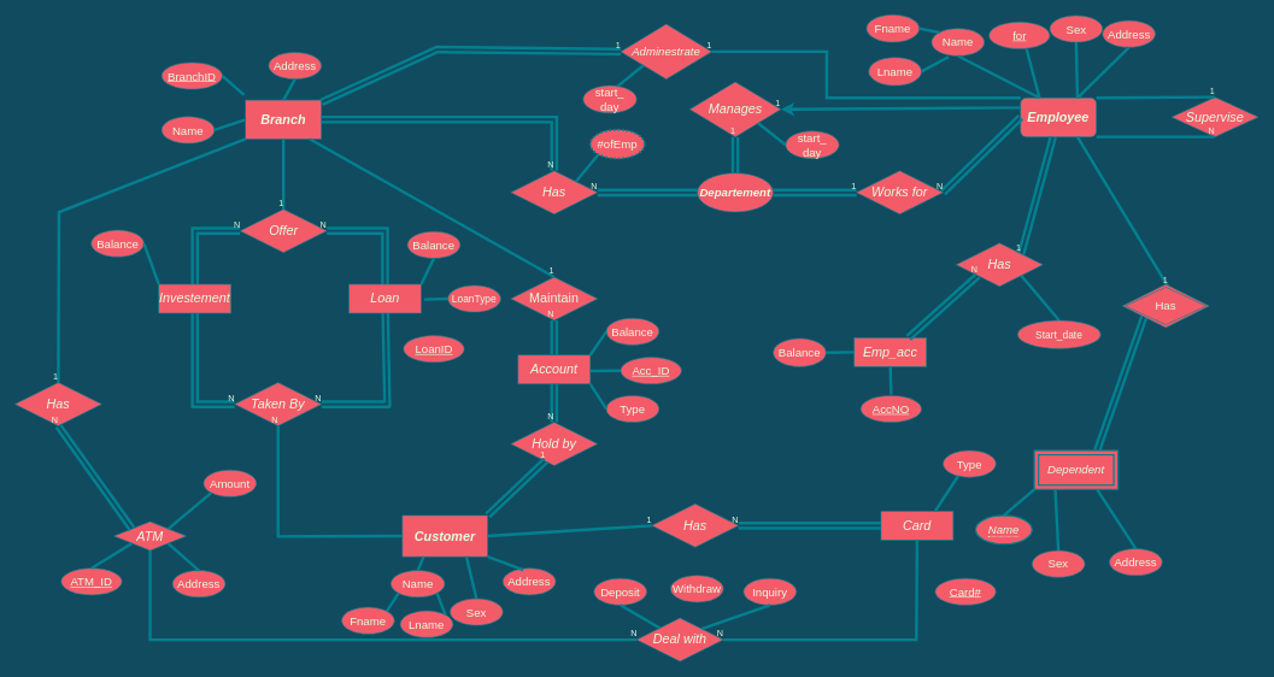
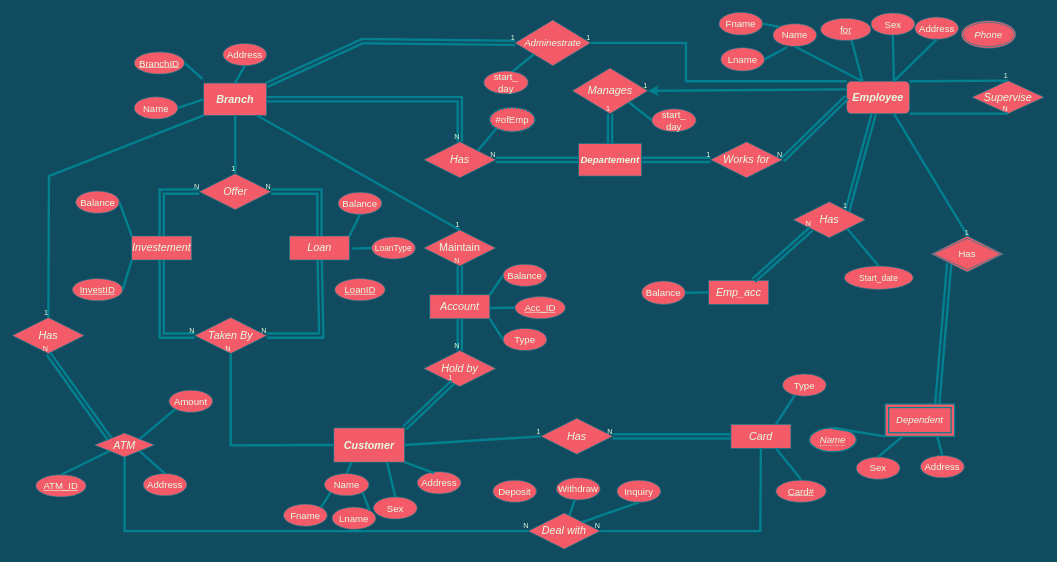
+ <mxCell id="138" value="&lt;font style=&quot;font-size: 16px&quot;&gt;&lt;i&gt;Phone&lt;/i&gt;&lt;/font&gt;" style="ellipse;shape=doubleEllipse;margin=3;whiteSpace=wrap;html=1;align=center;rounded=0;sketch=0;strokeColor=#028090;fillColor=#F45B69;fontColor=#E4FDE1;strokeWidth=1;perimeterSpacing=0;" parent="1" vertex="1"><mxGeometry x="1602" y="34" width="91" height="46" as="geometry" /></mxCell>
- <mxCell id="3" value="&lt;h3&gt;&lt;font size=&quot;1&quot;&gt;&lt;i style=&quot;font-size: 16px&quot;&gt;Departement&lt;/i&gt;&lt;/font&gt;&lt;/h3&gt;" style="ellipse;whiteSpace=wrap;html=1;align=center;sketch=0;strokeColor=#028090;fillColor=#F45B69;fontColor=#E4FDE1;" parent="1" vertex="1"><mxGeometry x="964" y="239" width="105" height="54" as="geometry" /></mxCell>
+ <mxCell id="3" value="&lt;h3&gt;&lt;font size=&quot;1&quot;&gt;&lt;i style=&quot;font-size: 16px&quot;&gt;Departement&lt;/i&gt;&lt;/font&gt;&lt;/h3&gt;" style="whiteSpace=wrap;html=1;align=center;rounded=0;sketch=0;strokeColor=#028090;fillColor=#F45B69;fontColor=#E4FDE1;" parent="1" vertex="1"><mxGeometry x="964" y="239" width="105" height="54" as="geometry" /></mxCell>
+ <mxCell id="76" value="" style="endArrow=none;html=1;rounded=0;shadow=0;strokeColor=#028090;strokeWidth=4;fillColor=#F45B69;fontSize=14;fontColor=#E4FDE1;entryX=1;entryY=0.5;entryDx=0;entryDy=0;exitX=0;exitY=1;exitDx=0;exitDy=0;labelBackgroundColor=#114B5F;" parent="1" source="22" target="74" edge="1"><mxGeometry relative="1" as="geometry"><mxPoint x="359" y="185" as="sourcePoint" /><mxPoint x="316" y="199.5" as="targetPoint" /></mxGeometry></mxCell>
+ <mxCell id="74" value="&lt;font style=&quot;font-size: 16px&quot;&gt;InvestID&lt;/font&gt;" style="ellipse;whiteSpace=wrap;html=1;align=center;fontStyle=4;rounded=0;sketch=0;strokeColor=#028090;fillColor=#F45B69;fontSize=14;fontColor=#E4FDE1;" parent="1" vertex="1"><mxGeometry x="120" y="464" width="84" height="37" as="geometry" /></mxCell>
- <mxCell id="126" value="" style="endArrow=none;html=1;rounded=0;strokeColor=#028090;strokeWidth=4;fillColor=#F45B69;fontColor=#E4FDE1;entryX=0.5;entryY=0;entryDx=0;entryDy=0;exitX=0.5;exitY=1;exitDx=0;exitDy=0;labelBackgroundColor=#114B5F;" parent="1" source="100" target="125" edge="1"><mxGeometry relative="1" as="geometry"><mxPoint x="1058" y="486" as="sourcePoint" /><mxPoint x="1218" y="486" as="targetPoint" /></mxGeometry></mxCell>
- <mxCell id="125" value="&lt;font style=&quot;font-size: 16px&quot;&gt;AccNO&lt;/font&gt;" style="ellipse;whiteSpace=wrap;html=1;align=center;fontStyle=4;rounded=0;sketch=0;strokeColor=#028090;fillColor=#F45B69;fontSize=14;fontColor=#E4FDE1;strokeWidth=1;perimeterSpacing=1;" parent="1" vertex="1"><mxGeometry x="1190" y="547" width="84" height="37" as="geometry" /></mxCell>
- <mxCell id="104" value="&lt;i&gt;&lt;font style=&quot;font-size: 16px&quot;&gt;Dependent&lt;/font&gt;&lt;/i&gt;" style="shape=ext;margin=3;double=1;whiteSpace=wrap;html=1;align=center;rounded=0;sketch=0;strokeColor=#028090;fillColor=#F45B69;fontColor=#E4FDE1;strokeWidth=2;perimeterSpacing=0;" parent="1" vertex="1"><mxGeometry x="1430" y="623" width="116" height="54" as="geometry" /></mxCell>
+ <mxCell id="104" value="&lt;i&gt;&lt;font style=&quot;font-size: 16px&quot;&gt;Dependent&lt;/font&gt;&lt;/i&gt;" style="shape=ext;margin=3;double=1;whiteSpace=wrap;html=1;align=center;rounded=0;sketch=0;strokeColor=#028090;fillColor=#F45B69;fontColor=#E4FDE1;strokeWidth=2;perimeterSpacing=0;" parent="1" vertex="1"><mxGeometry x="1475" y="673" width="116" height="54" as="geometry" /></mxCell>
+ <mxCell id="130" value="" style="endArrow=none;html=1;rounded=0;strokeColor=#028090;strokeWidth=4;fillColor=#F45B69;fontColor=#E4FDE1;exitX=0.5;exitY=0;exitDx=0;exitDy=0;entryX=0.75;entryY=1;entryDx=0;entryDy=0;labelBackgroundColor=#114B5F;" parent="1" source="128" target="79" edge="1"><mxGeometry relative="1" as="geometry"><mxPoint x="1070" y="686" as="sourcePoint" /><mxPoint x="1280" y="760" as="targetPoint" /></mxGeometry></mxCell>
- <mxCell id="132" value="&lt;font style=&quot;font-size: 16px&quot;&gt;ATM_ID&lt;/font&gt;" style="ellipse;whiteSpace=wrap;html=1;align=center;fontStyle=4;rounded=0;sketch=0;strokeColor=#028090;fillColor=#F45B69;fontSize=14;fontColor=#E4FDE1;" parent="1" vertex="1"><mxGeometry x="84" y="786" width="84" height="37" as="geometry" /></mxCell>
+ <mxCell id="132" value="&lt;font style=&quot;font-size: 16px&quot;&gt;ATM_ID&lt;/font&gt;" style="ellipse;whiteSpace=wrap;html=1;align=center;fontStyle=4;rounded=0;sketch=0;strokeColor=#028090;fillColor=#F45B69;fontSize=14;fontColor=#E4FDE1;" parent="1" vertex="1"><mxGeometry x="59" y="791" width="84" height="37" as="geometry" /></mxCell>
- <mxCell id="94" value="" style="endArrow=none;html=1;rounded=0;shadow=0;strokeColor=#028090;strokeWidth=4;fillColor=#F45B69;fontSize=14;fontColor=#E4FDE1;entryX=0.5;entryY=1;entryDx=0;entryDy=0;labelBackgroundColor=#114B5F;" parent="1" source="85" target="92" edge="1"><mxGeometry relative="1" as="geometry"><mxPoint x="674.5" y="800" as="sourcePoint" /><mxPoint x="688.5" y="858" as="targetPoint" /></mxGeometry></mxCell>
+ <mxCell id="94" value="" style="endArrow=none;html=1;rounded=0;shadow=0;strokeColor=#028090;strokeWidth=4;fillColor=#F45B69;fontSize=14;fontColor=#E4FDE1;labelBackgroundColor=#114B5F;" parent="1" source="85" target="91" edge="1"><mxGeometry relative="1" as="geometry"><mxPoint x="674.5" y="800" as="sourcePoint" /><mxPoint x="688.5" y="858" as="targetPoint" /></mxGeometry></mxCell>
